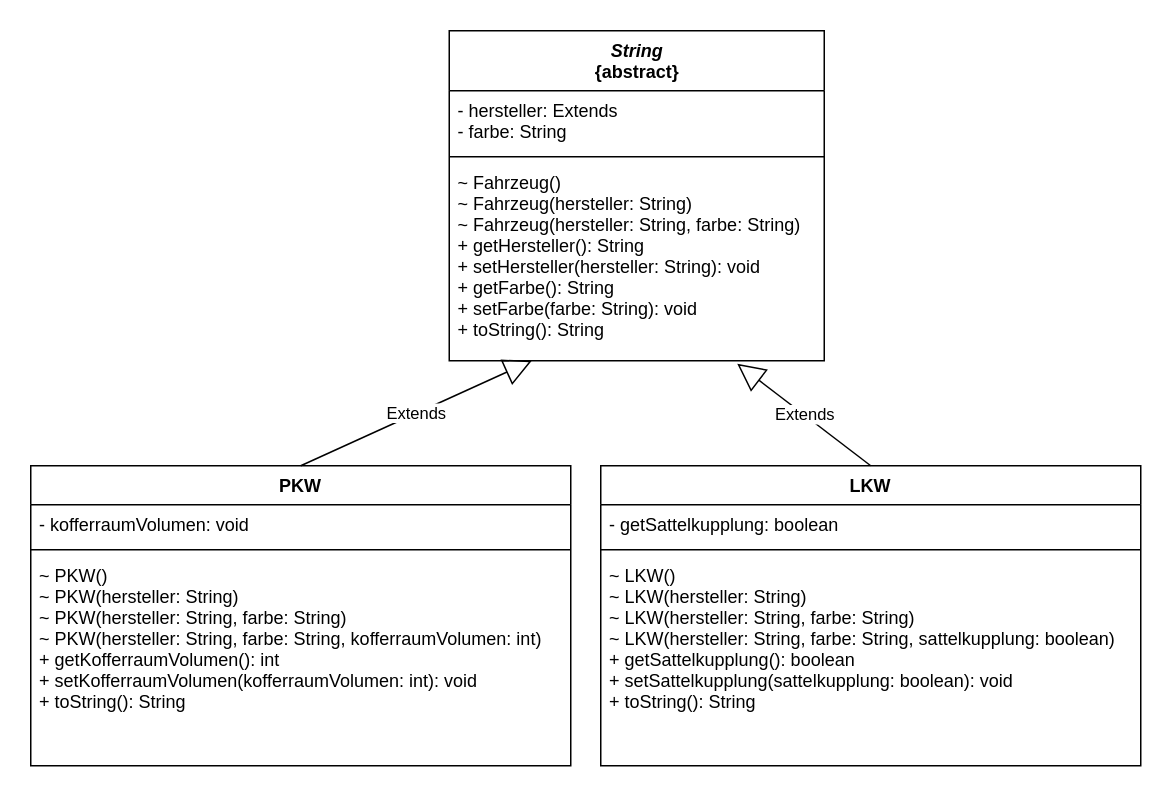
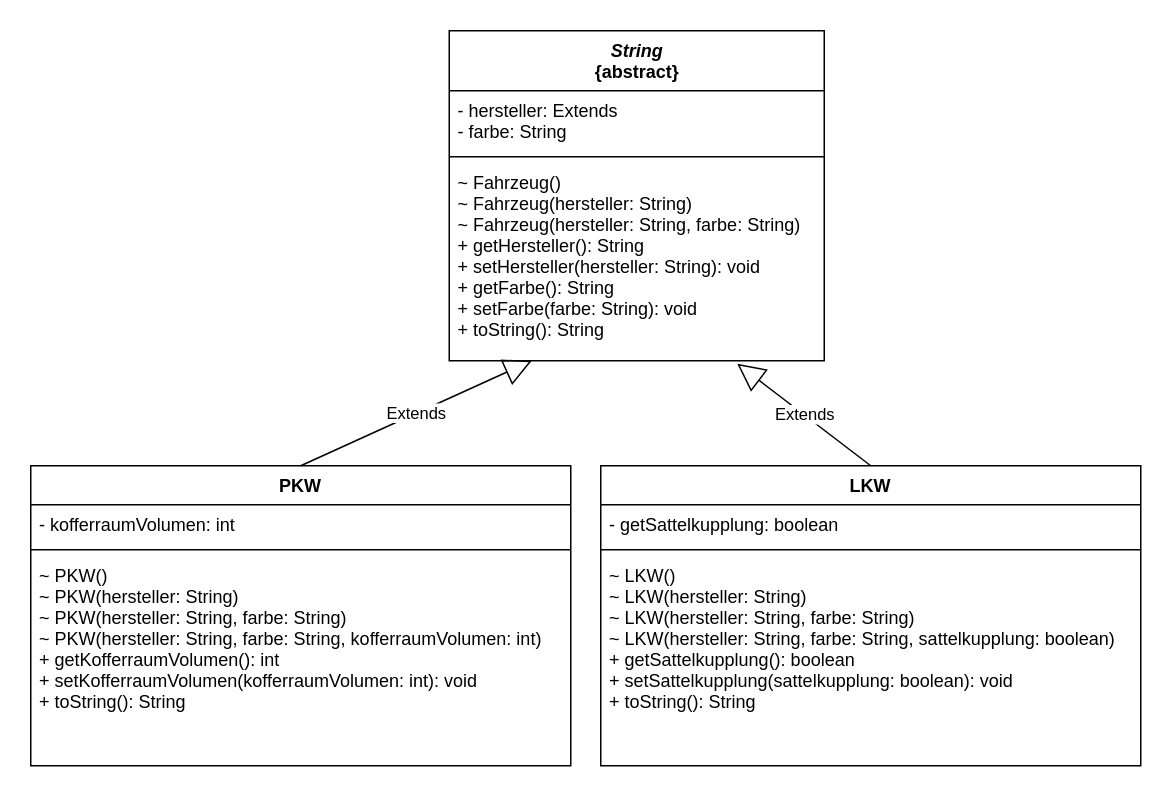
- <mxCell id="7" value="- kofferraumVolumen: void" style="text;strokeColor=none;fillColor=none;align=left;verticalAlign=top;spacingLeft=4;spacingRight=4;overflow=hidden;rotatable=0;points=[[0,0.5],[1,0.5]];portConstraint=eastwest;" parent="6" vertex="1"><mxGeometry y="26" width="360" height="26" as="geometry" /></mxCell>
+ <mxCell id="7" value="- kofferraumVolumen: int" style="text;strokeColor=none;fillColor=none;align=left;verticalAlign=top;spacingLeft=4;spacingRight=4;overflow=hidden;rotatable=0;points=[[0,0.5],[1,0.5]];portConstraint=eastwest;" parent="6" vertex="1"><mxGeometry y="26" width="360" height="26" as="geometry" /></mxCell>
